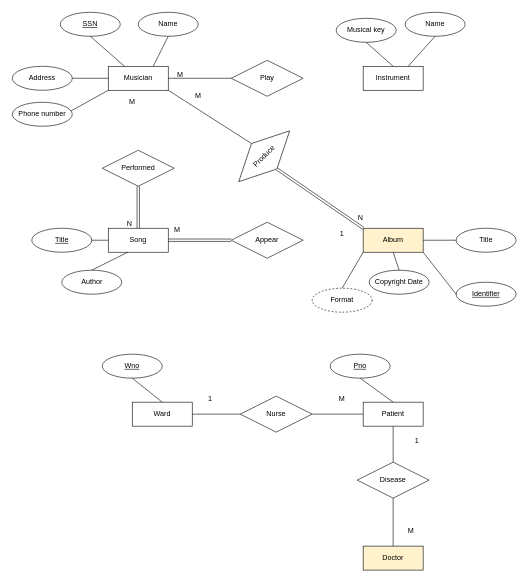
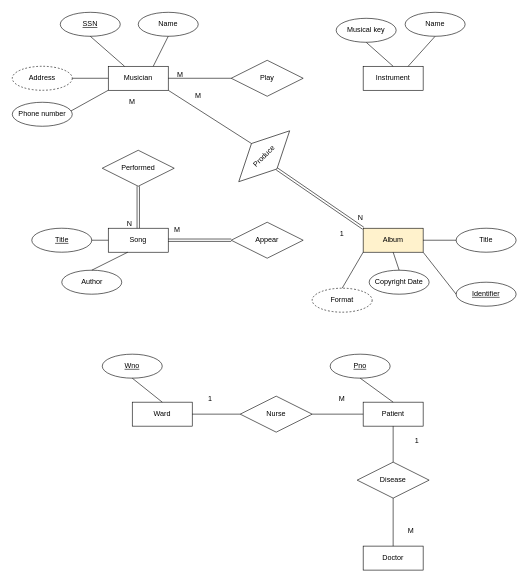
- <mxCell id="22" value="Address" style="ellipse;whiteSpace=wrap;html=1;align=center;" vertex="1" parent="1"><mxGeometry x="20" y="110" width="100" height="40" as="geometry" /></mxCell>
+ <mxCell id="22" value="Address" style="ellipse;whiteSpace=wrap;html=1;align=center;dashed=1;" vertex="1" parent="1"><mxGeometry x="20" y="110" width="100" height="40" as="geometry" /></mxCell>
- <mxCell id="14" value="Doctor" style="whiteSpace=wrap;html=1;align=center;fillColor=#fff2cc;" parent="1" vertex="1"><mxGeometry x="605" y="910" width="100" height="40" as="geometry" /></mxCell>
+ <mxCell id="14" value="Doctor" style="whiteSpace=wrap;html=1;align=center;" parent="1" vertex="1"><mxGeometry x="605" y="910" width="100" height="40" as="geometry" /></mxCell>
